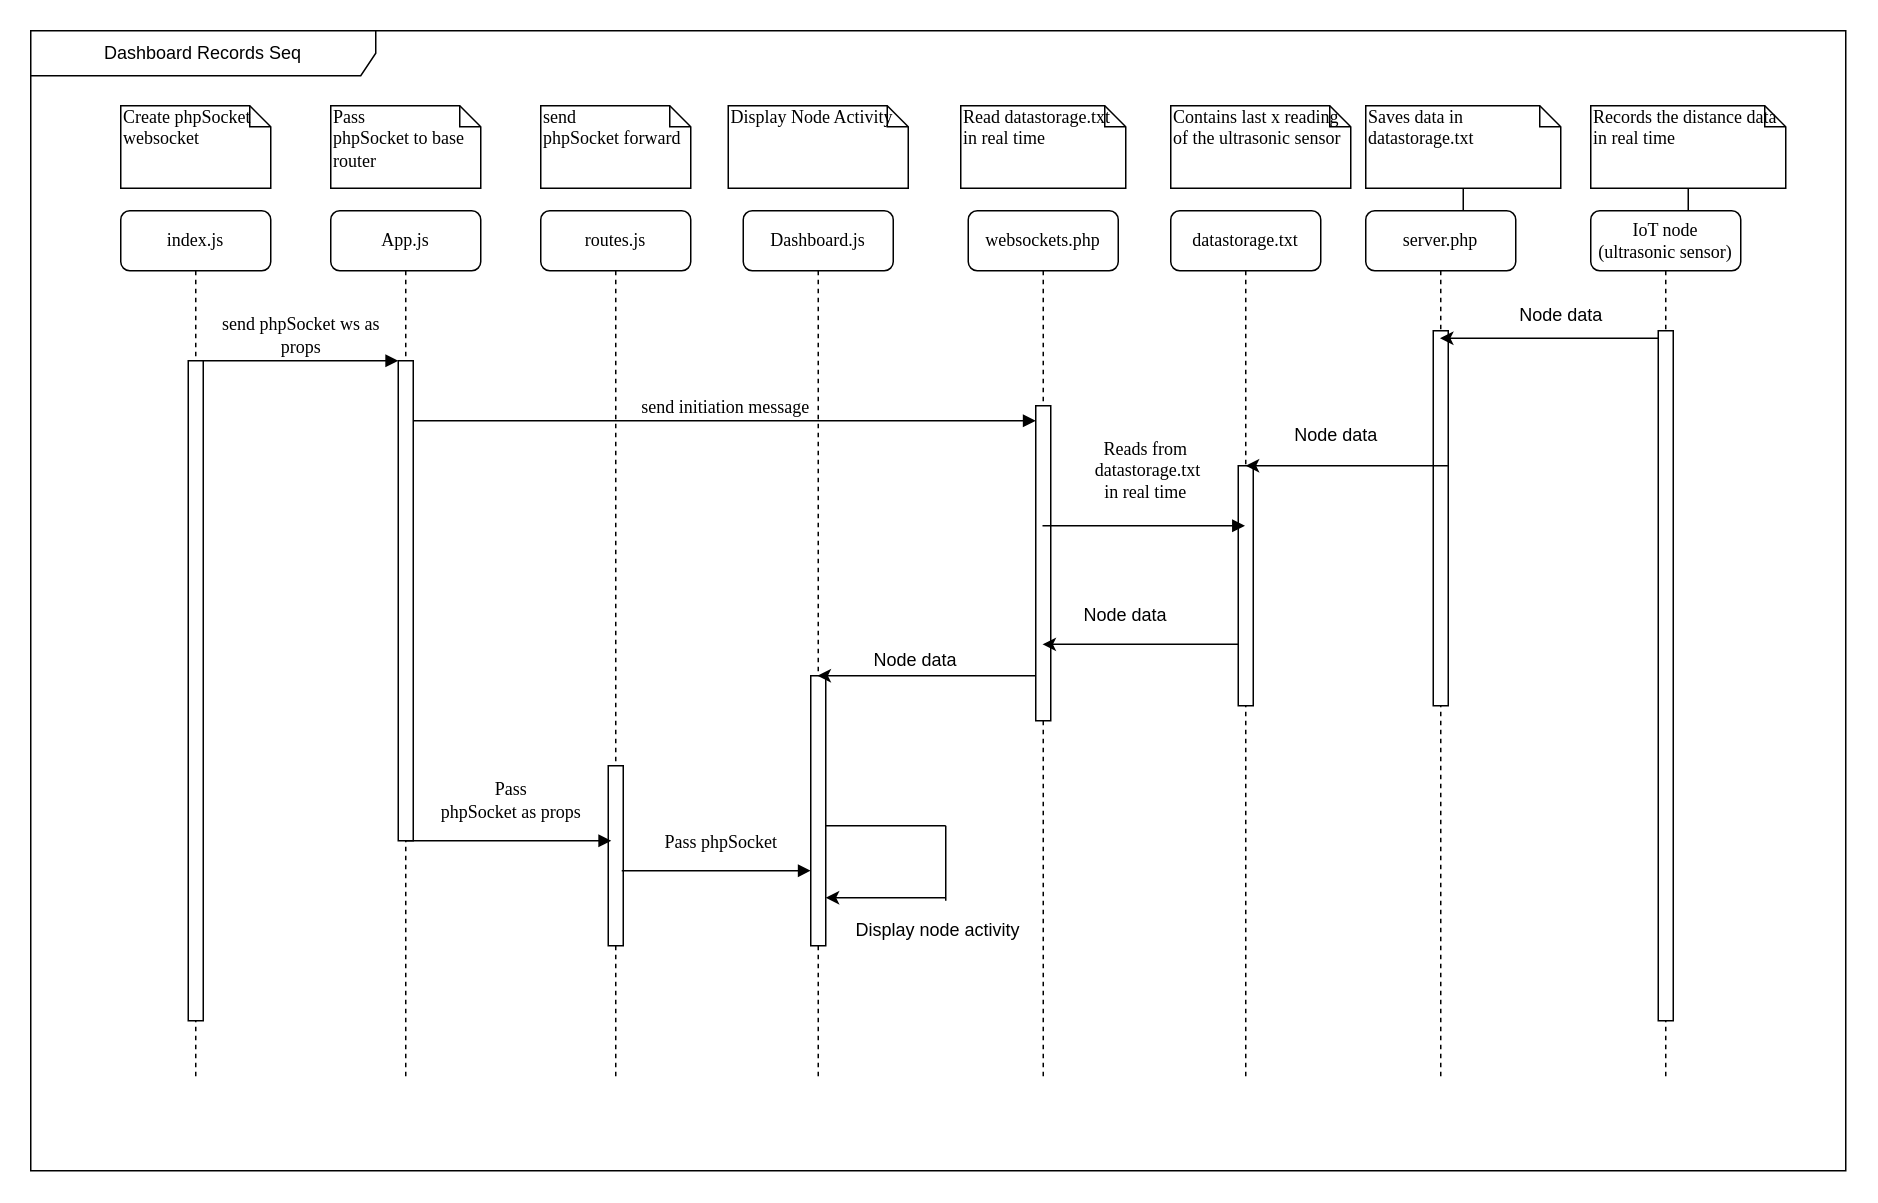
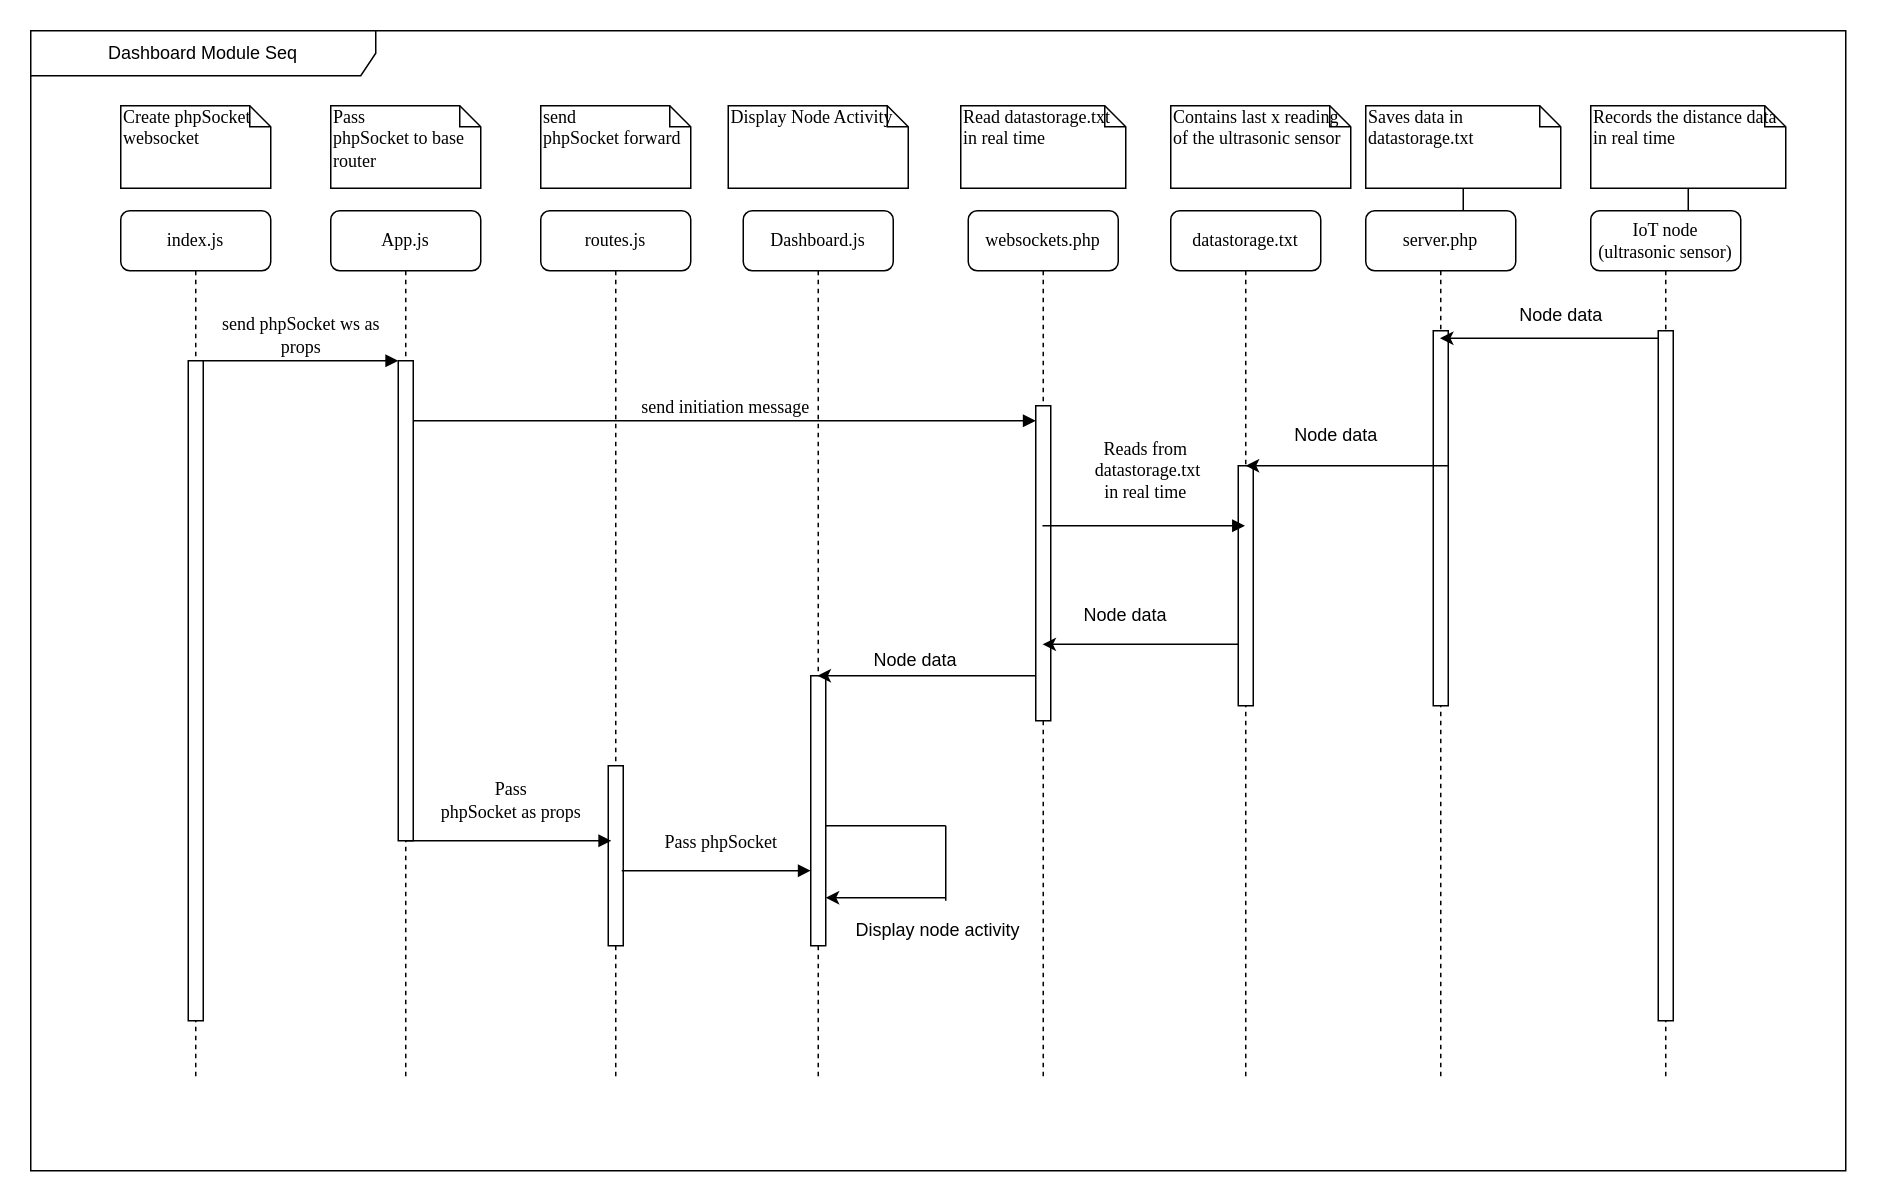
- <mxCell id="45" value="Dashboard Records Seq" style="shape=umlFrame;whiteSpace=wrap;html=1;width=230;height=30;" vertex="1" parent="1"><mxGeometry x="20" y="20" width="1210" height="760" as="geometry" /></mxCell>
+ <mxCell id="45" value="Dashboard Module Seq" style="shape=umlFrame;whiteSpace=wrap;html=1;width=230;height=30;" vertex="1" parent="1"><mxGeometry x="20" y="20" width="1210" height="760" as="geometry" /></mxCell>
